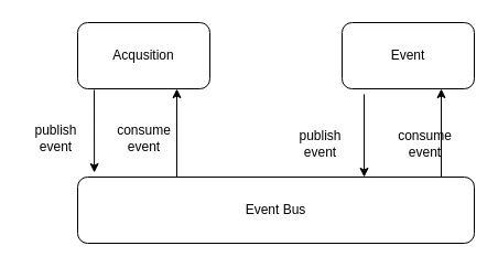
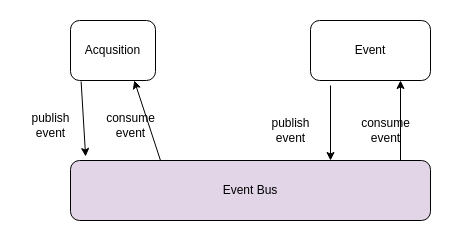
- <mxCell id="2" value="Acqusition" style="rounded=1;whiteSpace=wrap;html=1;" vertex="1" parent="1"><mxGeometry x="70" y="20" width="120" height="60" as="geometry" /></mxCell>
+ <mxCell id="2" value="Acqusition" style="rounded=1;whiteSpace=wrap;html=1;" vertex="1" parent="1"><mxGeometry x="70" y="20" width="85" height="60" as="geometry" /></mxCell>
- <mxCell id="4" value="Event Bus" style="rounded=1;whiteSpace=wrap;html=1;" vertex="1" parent="1"><mxGeometry x="70" y="160" width="360" height="60" as="geometry" /></mxCell>
+ <mxCell id="4" value="Event Bus" style="rounded=1;whiteSpace=wrap;html=1;fillColor=#e1d5e7;" vertex="1" parent="1"><mxGeometry x="70" y="160" width="360" height="60" as="geometry" /></mxCell>
